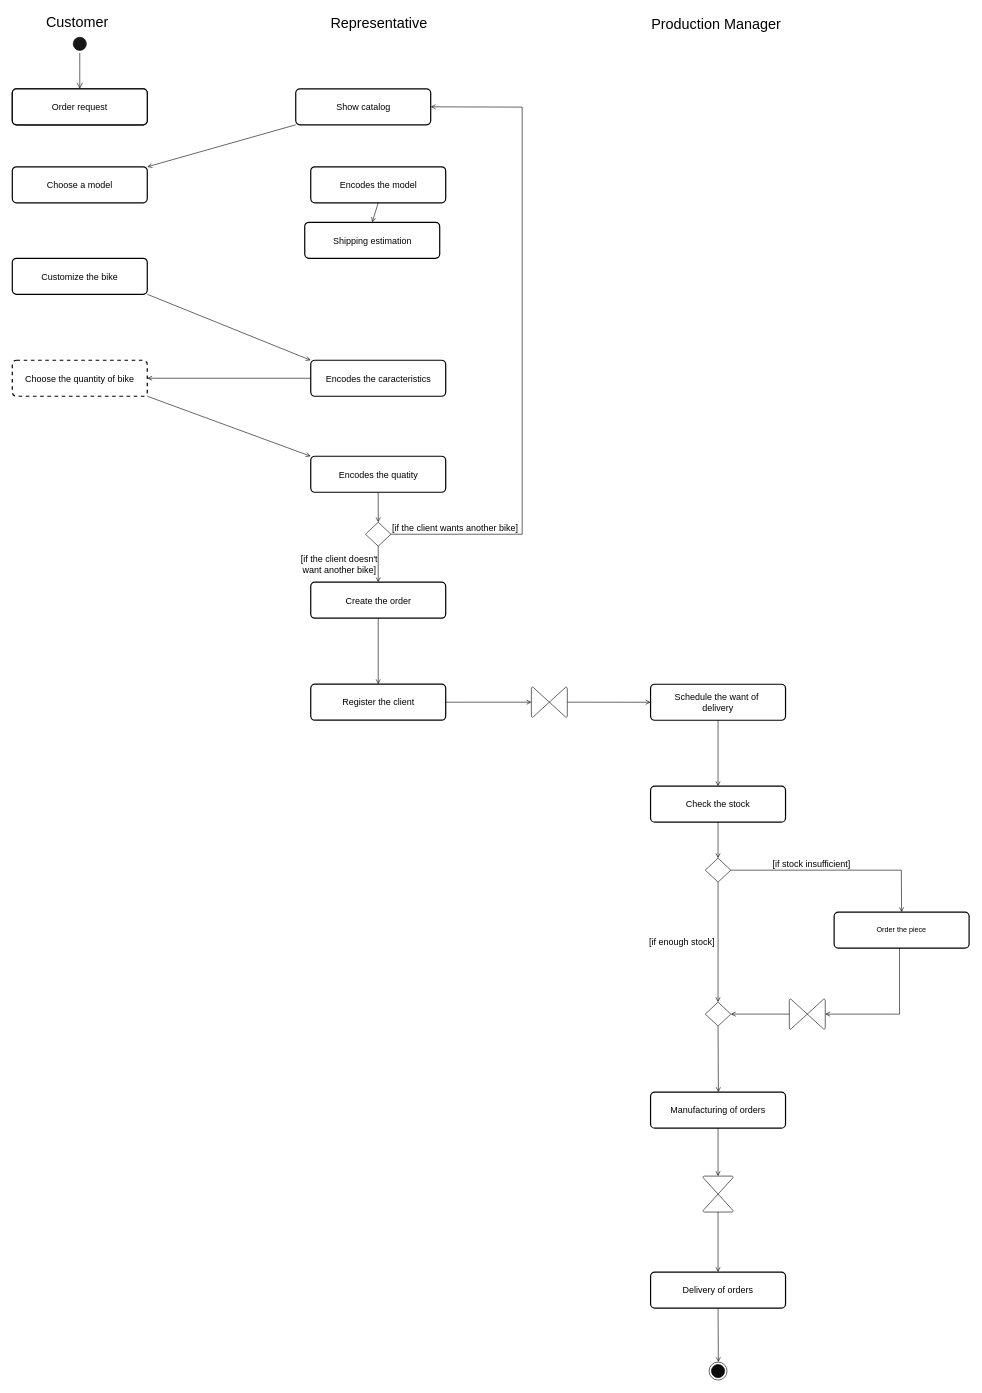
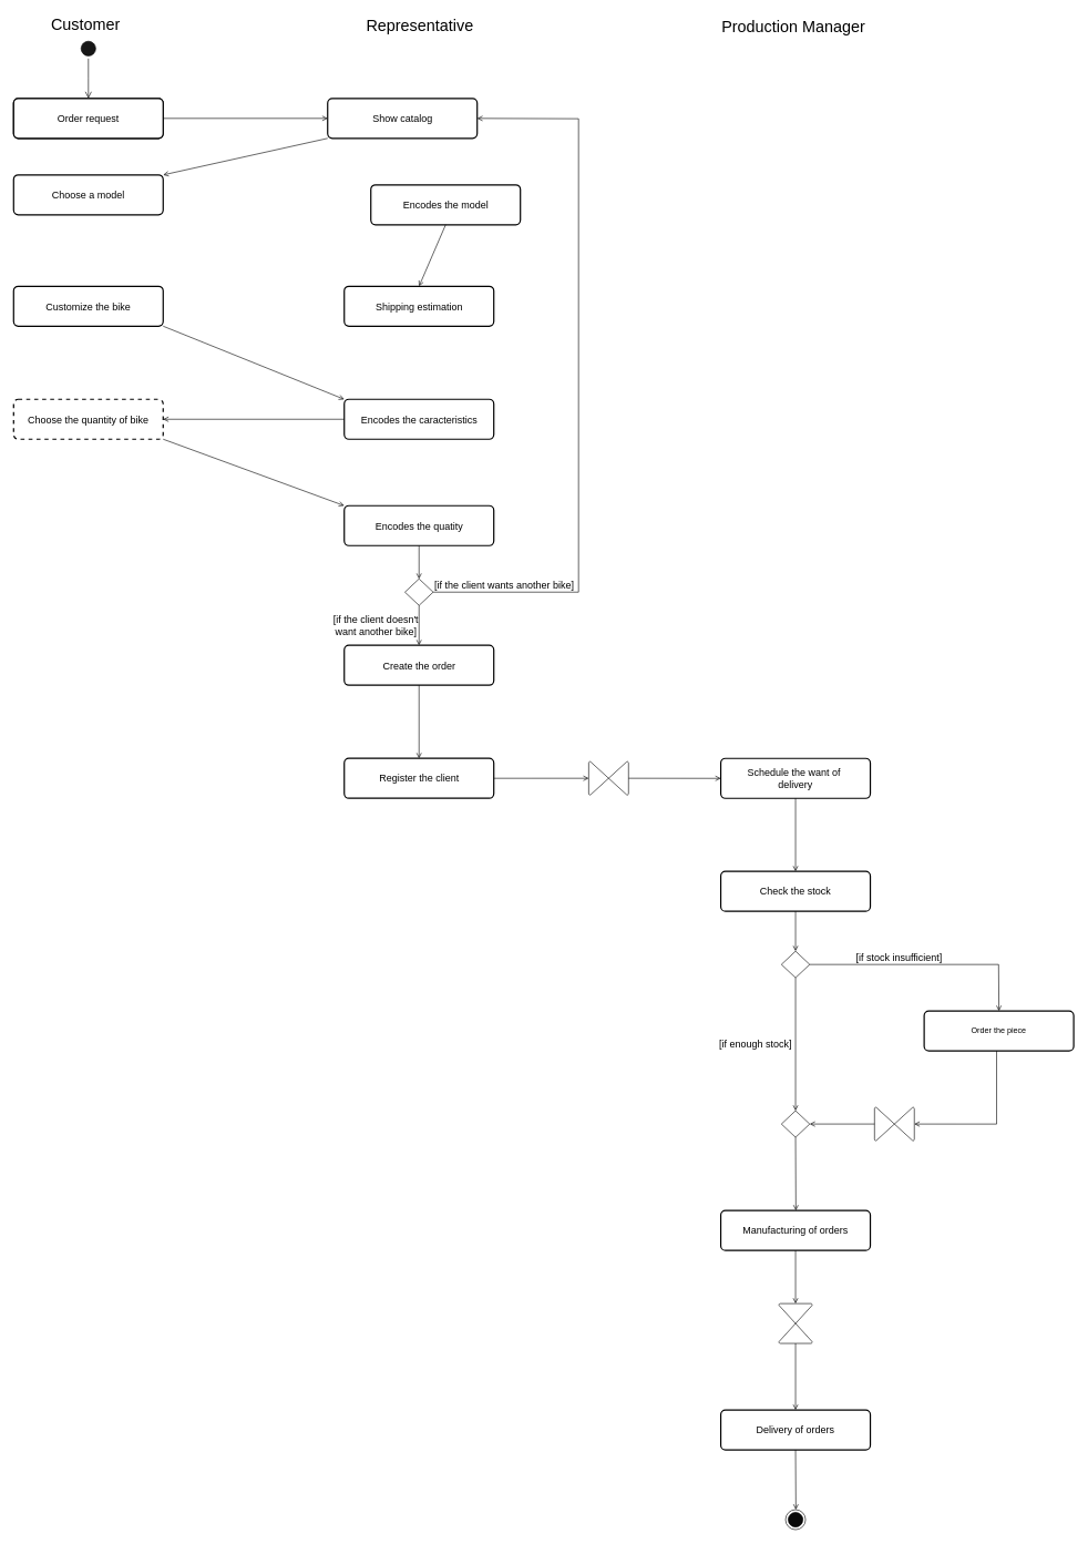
+ <mxCell id="12" value="" style="endArrow=open;html=1;rounded=0;fontSize=15;exitX=1;exitY=0.5;exitDx=0;exitDy=0;entryX=0;entryY=0.5;entryDx=0;entryDy=0;endFill=0;" parent="1" source="5" target="10" edge="1"><mxGeometry width="50" height="50" relative="1" as="geometry"><mxPoint x="540" y="220" as="sourcePoint" /><mxPoint x="670" y="178" as="targetPoint" /></mxGeometry></mxCell>
- <mxCell id="6" value="&lt;span style=&quot;font-size: 15px&quot;&gt;Choose a model&lt;/span&gt;" style="rounded=1;whiteSpace=wrap;html=1;absoluteArcSize=1;arcSize=14;strokeWidth=2;" parent="1" vertex="1"><mxGeometry x="20" y="277.5" width="225" height="60" as="geometry" /></mxCell>
+ <mxCell id="6" value="&lt;span style=&quot;font-size: 15px&quot;&gt;Choose a model&lt;/span&gt;" style="rounded=1;whiteSpace=wrap;html=1;absoluteArcSize=1;arcSize=14;strokeWidth=2;" parent="1" vertex="1"><mxGeometry x="20" y="262.5" width="225" height="60" as="geometry" /></mxCell>
- <mxCell id="11" value="&lt;font style=&quot;font-size: 15px&quot;&gt;Encodes the model&lt;/font&gt;" style="rounded=1;whiteSpace=wrap;html=1;absoluteArcSize=1;arcSize=14;strokeWidth=2;" parent="1" vertex="1"><mxGeometry x="517.5" y="277.5" width="225" height="60" as="geometry" /></mxCell>
+ <mxCell id="11" value="&lt;font style=&quot;font-size: 15px&quot;&gt;Encodes the model&lt;/font&gt;" style="rounded=1;whiteSpace=wrap;html=1;absoluteArcSize=1;arcSize=14;strokeWidth=2;" parent="1" vertex="1"><mxGeometry x="557.5" y="277.5" width="225" height="60" as="geometry" /></mxCell>
- <mxCell id="14" value="&lt;font style=&quot;font-size: 15px&quot;&gt;Shipping estimation&lt;/font&gt;" style="rounded=1;whiteSpace=wrap;html=1;absoluteArcSize=1;arcSize=14;strokeWidth=2;" parent="1" vertex="1"><mxGeometry x="507.5" y="370" width="225" height="60" as="geometry" /></mxCell>
+ <mxCell id="14" value="&lt;font style=&quot;font-size: 15px&quot;&gt;Shipping estimation&lt;/font&gt;" style="rounded=1;whiteSpace=wrap;html=1;absoluteArcSize=1;arcSize=14;strokeWidth=2;" parent="1" vertex="1"><mxGeometry x="517.5" y="430" width="225" height="60" as="geometry" /></mxCell>
